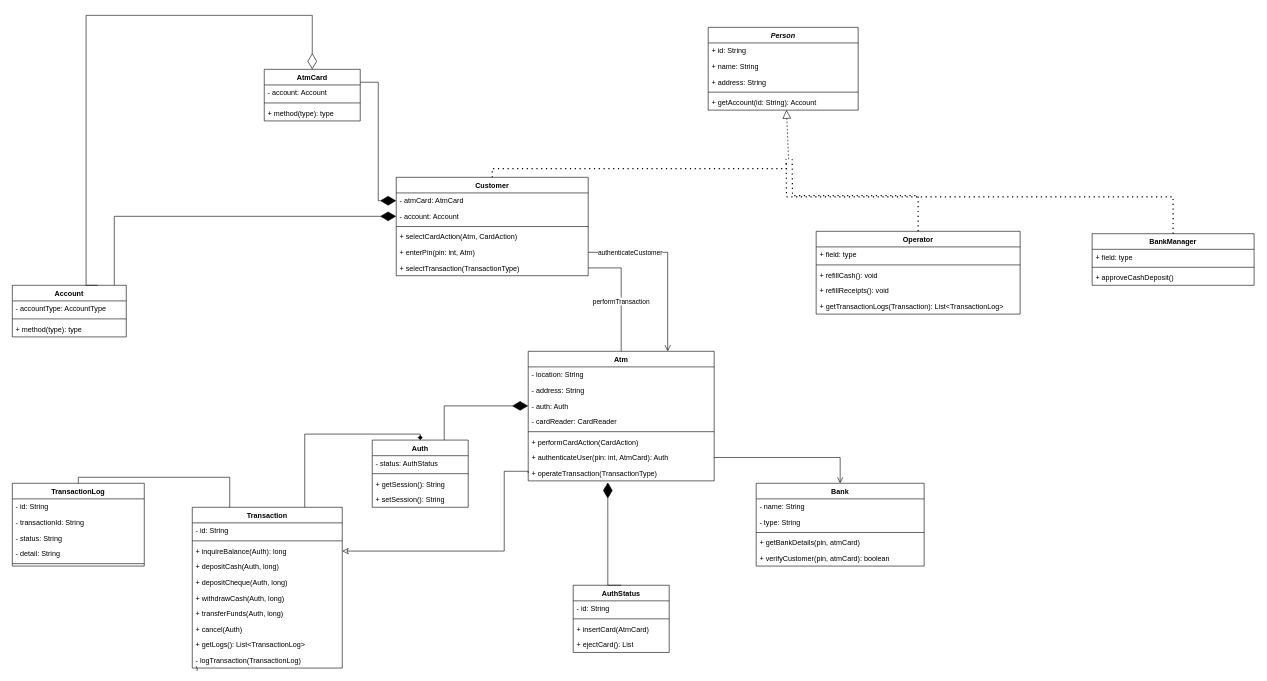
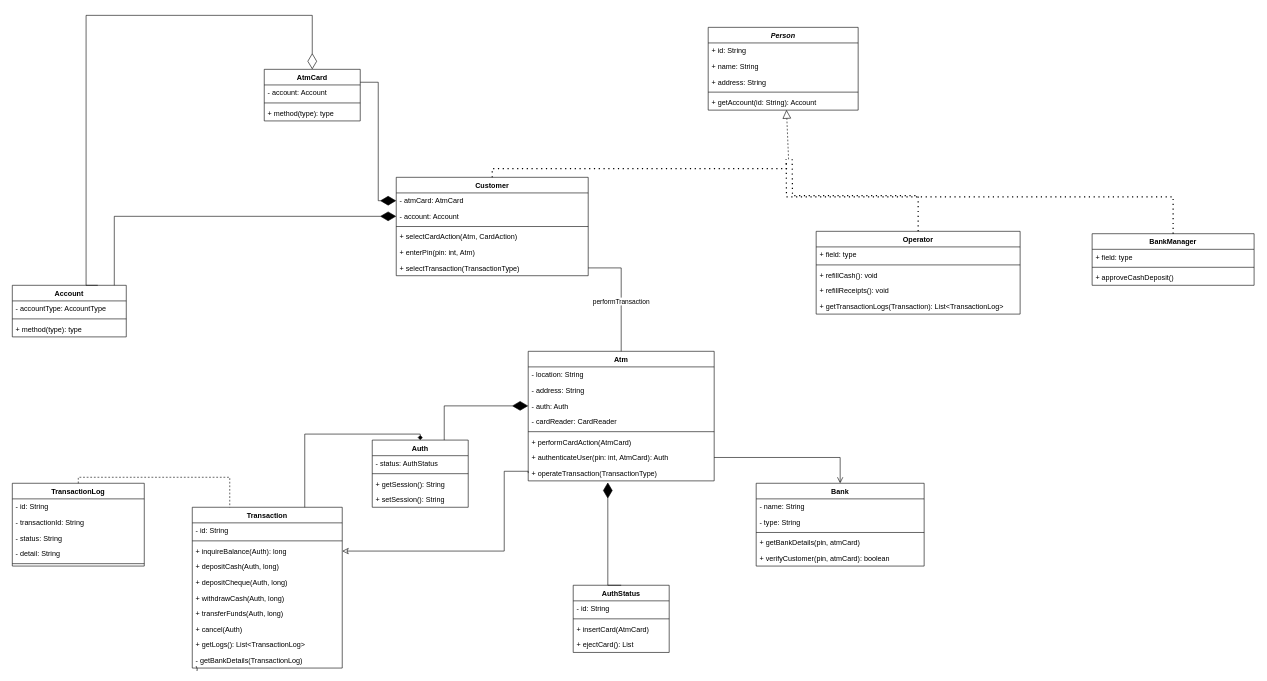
- <mxCell id="86" value="" style="endArrow=open;startArrow=none;endFill=0;startFill=0;endSize=8;html=1;verticalAlign=bottom;labelBackgroundColor=none;strokeWidth=1;rounded=0;elbow=vertical;exitX=1;exitY=0.5;exitDx=0;exitDy=0;entryX=0.75;entryY=0;entryDx=0;entryDy=0;edgeStyle=orthogonalEdgeStyle;" edge="1" parent="1" source="22" target="2"><mxGeometry width="160" relative="1" as="geometry"><mxPoint x="810" y="540" as="sourcePoint" /><mxPoint x="970" y="540" as="targetPoint" /></mxGeometry></mxCell>
- <mxCell id="87" value="authenticateCustomer" style="edgeLabel;html=1;align=center;verticalAlign=middle;resizable=0;points=[];" vertex="1" connectable="0" parent="86"><mxGeometry x="-0.34" y="3" relative="1" as="geometry"><mxPoint x="-29" y="3" as="offset" /></mxGeometry></mxCell>
- <mxCell id="8" value="+ performCardAction(CardAction)" style="text;strokeColor=none;fillColor=none;align=left;verticalAlign=top;spacingLeft=4;spacingRight=4;overflow=hidden;rotatable=0;points=[[0,0.5],[1,0.5]];portConstraint=eastwest;" vertex="1" parent="2"><mxGeometry y="138" width="310" height="26" as="geometry" /></mxCell>
+ <mxCell id="8" value="+ performCardAction(AtmCard)" style="text;strokeColor=none;fillColor=none;align=left;verticalAlign=top;spacingLeft=4;spacingRight=4;overflow=hidden;rotatable=0;points=[[0,0.5],[1,0.5]];portConstraint=eastwest;" vertex="1" parent="2"><mxGeometry y="138" width="310" height="26" as="geometry" /></mxCell>
- <mxCell id="80" value="" style="edgeStyle=orthogonalEdgeStyle;html=1;endArrow=none;elbow=vertical;rounded=0;entryX=0.25;entryY=0;entryDx=0;entryDy=0;exitX=0.5;exitY=0;exitDx=0;exitDy=0;" edge="1" parent="1" source="60" target="49"><mxGeometry width="160" relative="1" as="geometry"><mxPoint x="230" y="560" as="sourcePoint" /><mxPoint x="390" y="560" as="targetPoint" /></mxGeometry></mxCell>
+ <mxCell id="80" value="" style="edgeStyle=orthogonalEdgeStyle;html=1;endArrow=none;elbow=vertical;rounded=0;entryX=0.25;entryY=0;entryDx=0;entryDy=0;exitX=0.5;exitY=0;exitDx=0;exitDy=0;dashed=1;" edge="1" parent="1" source="60" target="49"><mxGeometry width="160" relative="1" as="geometry"><mxPoint x="230" y="560" as="sourcePoint" /><mxPoint x="390" y="560" as="targetPoint" /></mxGeometry></mxCell>
- <mxCell id="59" value="- logTransaction(TransactionLog)&#10;)" style="text;strokeColor=none;fillColor=none;align=left;verticalAlign=top;spacingLeft=4;spacingRight=4;overflow=hidden;rotatable=0;points=[[0,0.5],[1,0.5]];portConstraint=eastwest;" vertex="1" parent="49"><mxGeometry y="242" width="250" height="26" as="geometry" /></mxCell>
+ <mxCell id="59" value="- getBankDetails(TransactionLog)&#10;)" style="text;strokeColor=none;fillColor=none;align=left;verticalAlign=top;spacingLeft=4;spacingRight=4;overflow=hidden;rotatable=0;points=[[0,0.5],[1,0.5]];portConstraint=eastwest;" vertex="1" parent="49"><mxGeometry y="242" width="250" height="26" as="geometry" /></mxCell>
